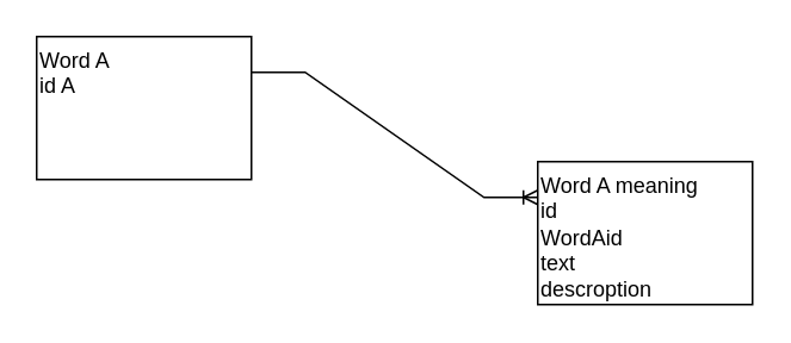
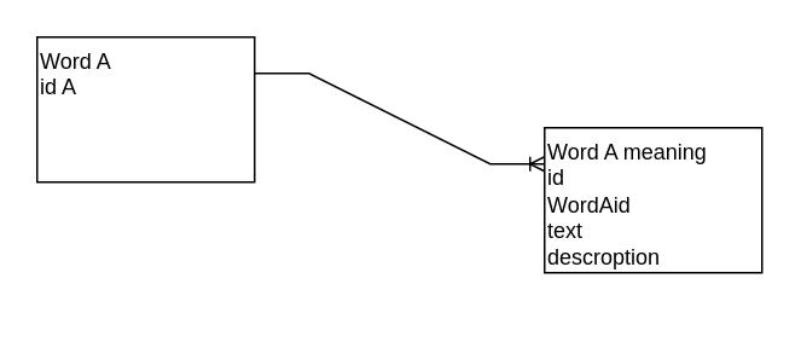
- <mxCell id="3" value="Word A meaning&lt;br&gt;id&lt;br&gt;WordAid&lt;br&gt;text&lt;br&gt;descroption" style="rounded=0;whiteSpace=wrap;html=1;align=left;verticalAlign=top;" parent="1" vertex="1"><mxGeometry x="300" y="90" width="120" height="80" as="geometry" /></mxCell>
+ <mxCell id="3" value="Word A meaning&lt;br&gt;id&lt;br&gt;WordAid&lt;br&gt;text&lt;br&gt;descroption" style="rounded=0;whiteSpace=wrap;html=1;align=left;verticalAlign=top;" parent="1" vertex="1"><mxGeometry x="300" y="70" width="120" height="80" as="geometry" /></mxCell>
